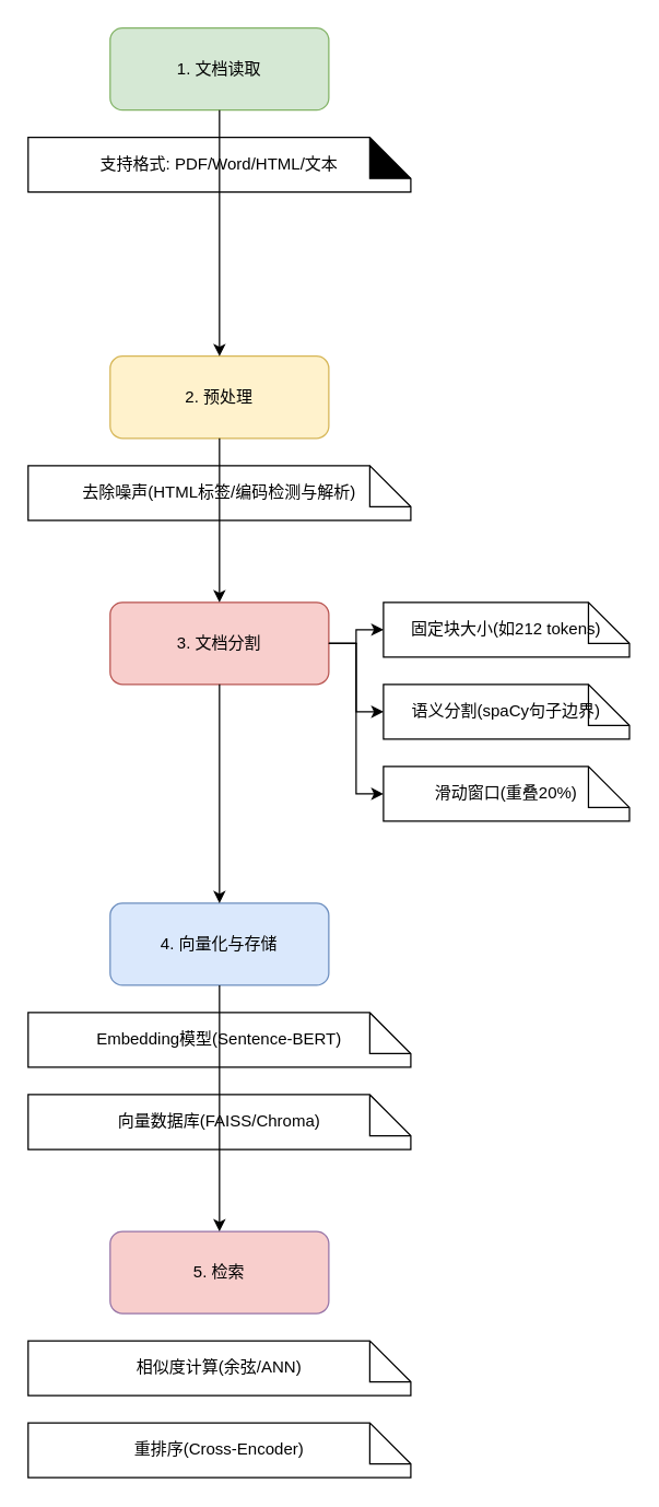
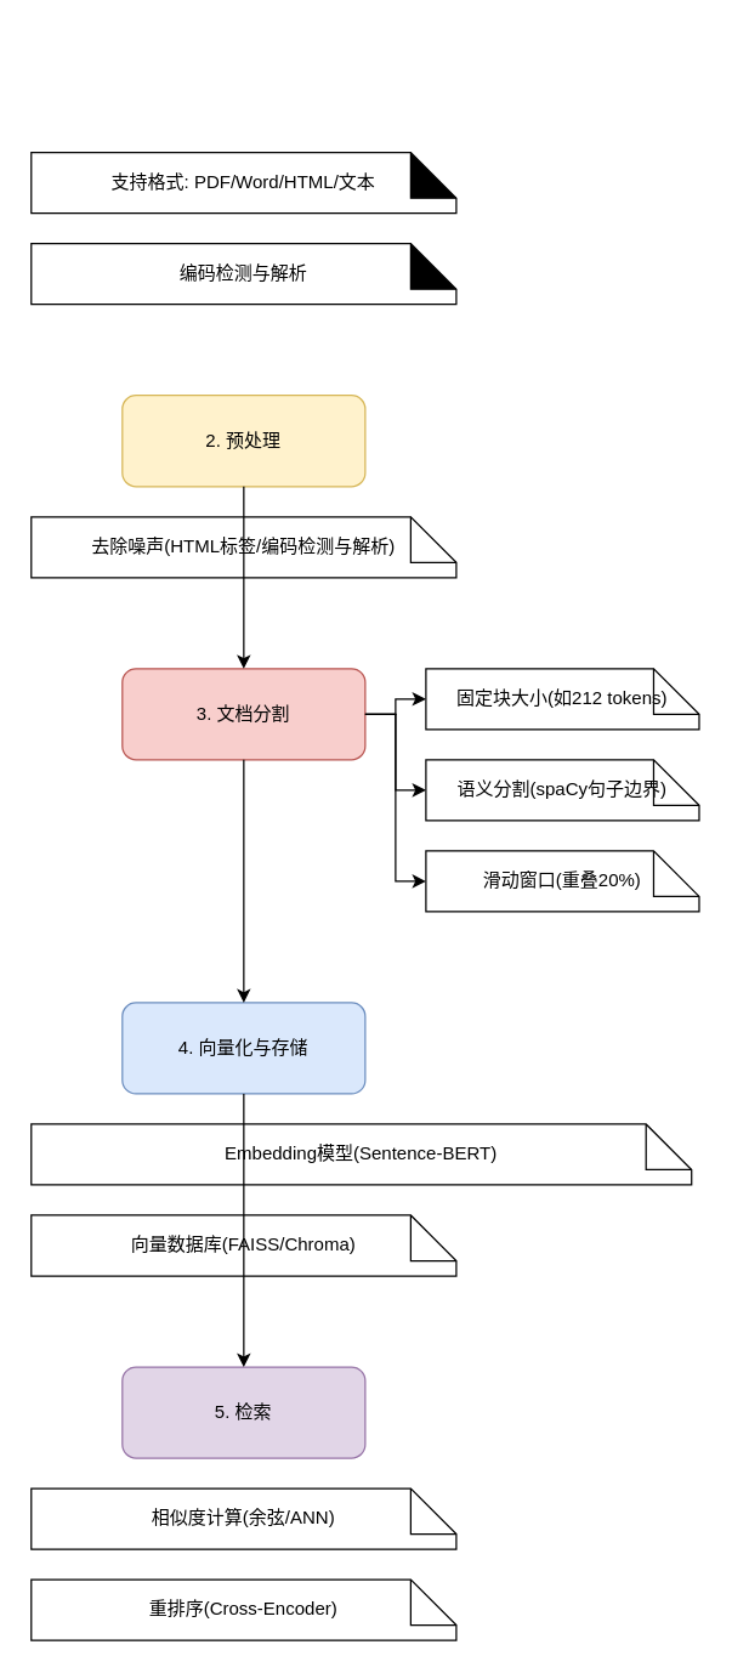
- <mxCell id="2" value="1. 文档读取" style="rounded=1;whiteSpace=wrap;html=1;fillColor=#d5e8d4;strokeColor=#82b366;" vertex="1" parent="1"><mxGeometry x="80" y="20" width="160" height="60" as="geometry" /></mxCell>
- <mxCell id="17" style="edgeStyle=orthogonalEdgeStyle;rounded=0;html=1;exitX=0.5;exitY=1;entryX=0.5;entryY=0;" edge="1" parent="1" source="2" target="5"><mxGeometry relative="1" as="geometry" /></mxCell>
+ <mxCell id="4" value="编码检测与解析" style="shape=note;whiteSpace=wrap;html=1;backgroundOutline=1;darkOpacity=30;" vertex="1" parent="1"><mxGeometry x="20" y="160" width="280" height="40" as="geometry" /></mxCell>
- <mxCell id="12" value="Embedding模型(Sentence-BERT)" style="shape=note;whiteSpace=wrap;html=1;" vertex="1" parent="1"><mxGeometry x="20" y="740" width="280" height="40" as="geometry" /></mxCell>
+ <mxCell id="12" value="Embedding模型(Sentence-BERT)" style="shape=note;whiteSpace=wrap;html=1;" vertex="1" parent="1"><mxGeometry x="20" y="740" width="435" height="40" as="geometry" /></mxCell>
- <mxCell id="14" value="5. 检索" style="rounded=1;whiteSpace=wrap;html=1;fillColor=#f8cecc;strokeColor=#9673a6;" vertex="1" parent="1"><mxGeometry x="80" y="900" width="160" height="60" as="geometry" /></mxCell>
+ <mxCell id="14" value="5. 检索" style="rounded=1;whiteSpace=wrap;html=1;fillColor=#e1d5e7;strokeColor=#9673a6;" vertex="1" parent="1"><mxGeometry x="80" y="900" width="160" height="60" as="geometry" /></mxCell>
